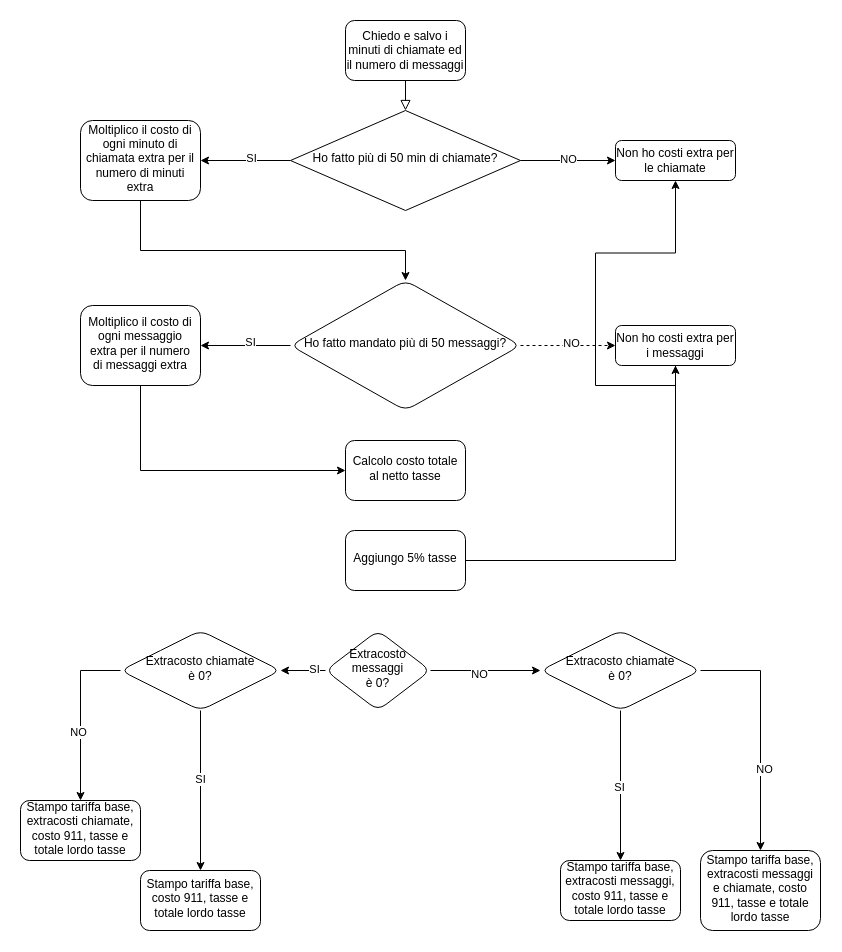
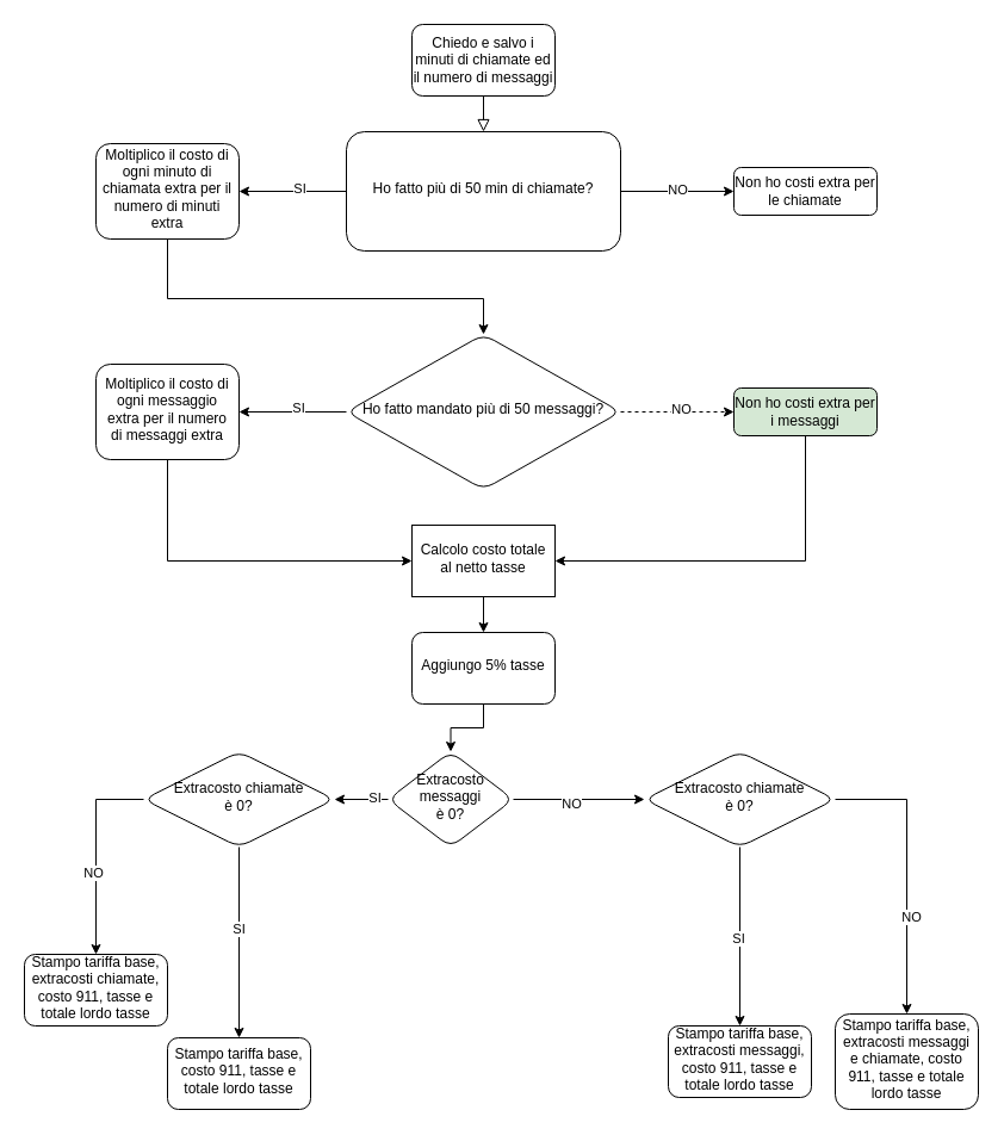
- <mxCell id="8" value="Ho fatto più di 50 min di chiamate?" style="rhombus;whiteSpace=wrap;html=1;shadow=0;fontFamily=Helvetica;fontSize=12;align=center;strokeWidth=1;spacing=6;spacingTop=-4;" parent="1" vertex="1"><mxGeometry x="290" y="110" width="230" height="100" as="geometry" /></mxCell>
+ <mxCell id="8" value="Ho fatto più di 50 min di chiamate?" style="whiteSpace=wrap;html=1;shadow=0;fontFamily=Helvetica;fontSize=12;align=center;strokeWidth=1;spacing=6;spacingTop=-4;rounded=1;" parent="1" vertex="1"><mxGeometry x="290" y="110" width="230" height="100" as="geometry" /></mxCell>
- <mxCell id="19" style="edgeStyle=orthogonalEdgeStyle;rounded=0;orthogonalLoop=1;jettySize=auto;html=1;exitX=0.5;exitY=1;exitDx=0;exitDy=0;" edge="1" parent="1" source="20" target="9"><mxGeometry relative="1" as="geometry" /></mxCell>
+ <mxCell id="19" style="edgeStyle=orthogonalEdgeStyle;rounded=0;orthogonalLoop=1;jettySize=auto;html=1;exitX=0.5;exitY=1;exitDx=0;exitDy=0;entryX=1;entryY=0.5;entryDx=0;entryDy=0;" edge="1" parent="1" source="20" target="22"><mxGeometry relative="1" as="geometry" /></mxCell>
- <mxCell id="20" value="Non ho costi extra per i messaggi" style="rounded=1;whiteSpace=wrap;html=1;fontSize=12;glass=0;strokeWidth=1;shadow=0;" vertex="1" parent="1"><mxGeometry x="615" y="325" width="120" height="40" as="geometry" /></mxCell>
+ <mxCell id="20" value="Non ho costi extra per i messaggi" style="rounded=1;whiteSpace=wrap;html=1;fontSize=12;glass=0;strokeWidth=1;shadow=0;fillColor=#d5e8d4;" vertex="1" parent="1"><mxGeometry x="615" y="325" width="120" height="40" as="geometry" /></mxCell>
- <mxCell id="22" value="Calcolo costo totale&lt;div&gt;al netto tasse&lt;/div&gt;" style="whiteSpace=wrap;html=1;rounded=1;shadow=0;strokeWidth=1;spacing=6;spacingTop=-4;" vertex="1" parent="1"><mxGeometry x="345" y="440" width="120" height="60" as="geometry" /></mxCell>
+ <mxCell id="22" value="Calcolo costo totale&lt;div&gt;al netto tasse&lt;/div&gt;" style="whiteSpace=wrap;html=1;shadow=0;strokeWidth=1;spacing=6;spacingTop=-4;rounded=0;" vertex="1" parent="1"><mxGeometry x="345" y="440" width="120" height="60" as="geometry" /></mxCell>
+ <mxCell id="21" value="" style="edgeStyle=orthogonalEdgeStyle;rounded=0;orthogonalLoop=1;jettySize=auto;html=1;" edge="1" parent="1" source="22" target="24"><mxGeometry relative="1" as="geometry" /></mxCell>
- <mxCell id="23" value="" style="edgeStyle=orthogonalEdgeStyle;rounded=0;orthogonalLoop=1;jettySize=auto;html=1;" edge="1" parent="1" source="24" target="20"><mxGeometry relative="1" as="geometry" /></mxCell>
+ <mxCell id="23" value="" style="edgeStyle=orthogonalEdgeStyle;rounded=0;orthogonalLoop=1;jettySize=auto;html=1;" edge="1" parent="1" source="24" target="29"><mxGeometry relative="1" as="geometry" /></mxCell>
